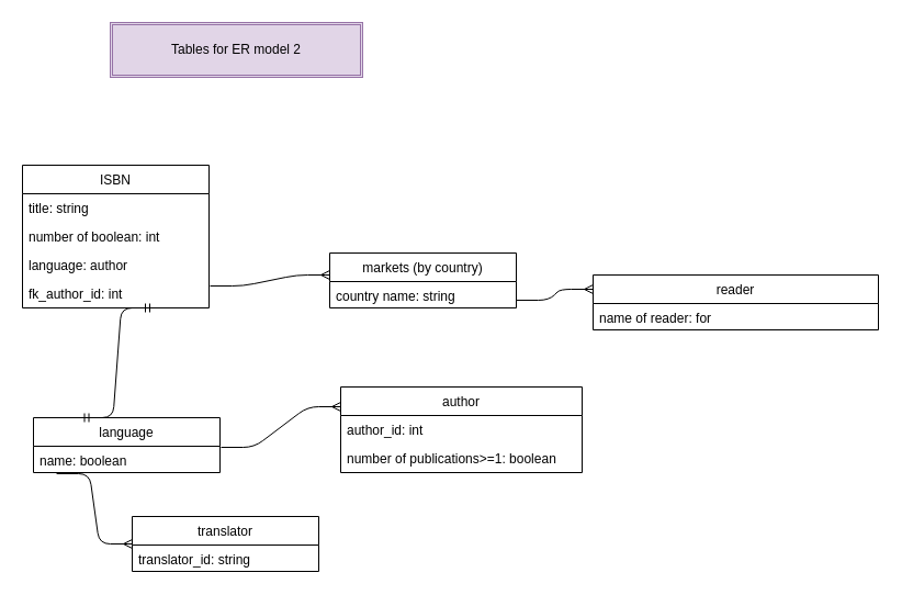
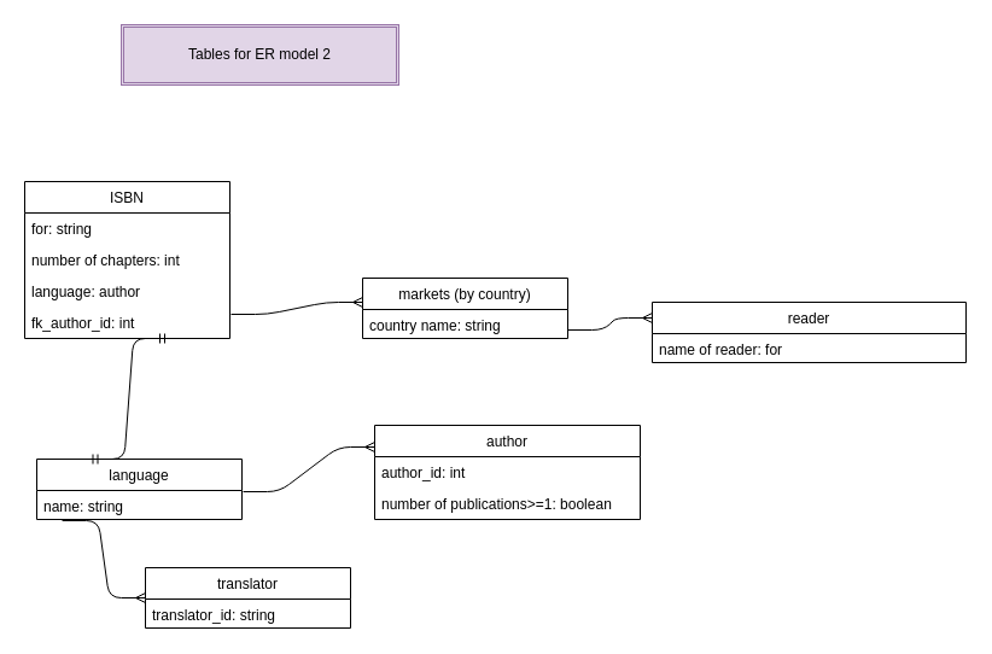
- <mxCell id="3" value="title: string" style="text;strokeColor=none;fillColor=none;align=left;verticalAlign=top;spacingLeft=4;spacingRight=4;overflow=hidden;rotatable=0;points=[[0,0.5],[1,0.5]];portConstraint=eastwest;" vertex="1" parent="2"><mxGeometry y="26" width="170" height="26" as="geometry" /></mxCell>
+ <mxCell id="3" value="for: string" style="text;strokeColor=none;fillColor=none;align=left;verticalAlign=top;spacingLeft=4;spacingRight=4;overflow=hidden;rotatable=0;points=[[0,0.5],[1,0.5]];portConstraint=eastwest;" vertex="1" parent="2"><mxGeometry y="26" width="170" height="26" as="geometry" /></mxCell>
- <mxCell id="4" value="number of boolean: int&#10;" style="text;strokeColor=none;fillColor=none;align=left;verticalAlign=top;spacingLeft=4;spacingRight=4;overflow=hidden;rotatable=0;points=[[0,0.5],[1,0.5]];portConstraint=eastwest;" vertex="1" parent="2"><mxGeometry y="52" width="170" height="26" as="geometry" /></mxCell>
+ <mxCell id="4" value="number of chapters: int&#10;" style="text;strokeColor=none;fillColor=none;align=left;verticalAlign=top;spacingLeft=4;spacingRight=4;overflow=hidden;rotatable=0;points=[[0,0.5],[1,0.5]];portConstraint=eastwest;" vertex="1" parent="2"><mxGeometry y="52" width="170" height="26" as="geometry" /></mxCell>
- <mxCell id="9" value="name: boolean" style="text;strokeColor=none;fillColor=none;align=left;verticalAlign=top;spacingLeft=4;spacingRight=4;overflow=hidden;rotatable=0;points=[[0,0.5],[1,0.5]];portConstraint=eastwest;" vertex="1" parent="8"><mxGeometry y="26" width="170" height="24" as="geometry" /></mxCell>
+ <mxCell id="9" value="name: string" style="text;strokeColor=none;fillColor=none;align=left;verticalAlign=top;spacingLeft=4;spacingRight=4;overflow=hidden;rotatable=0;points=[[0,0.5],[1,0.5]];portConstraint=eastwest;" vertex="1" parent="8"><mxGeometry y="26" width="170" height="24" as="geometry" /></mxCell>
